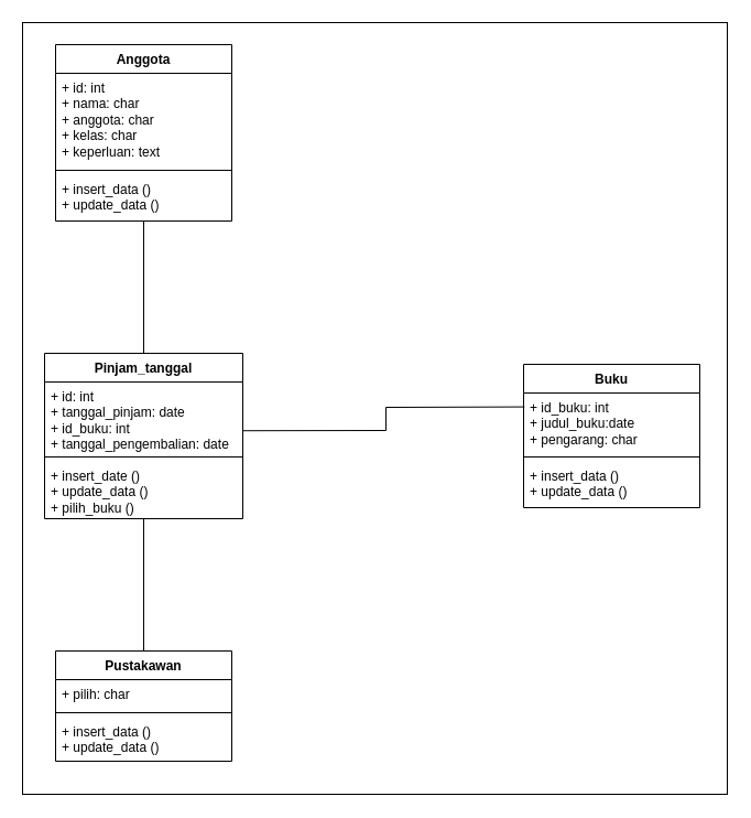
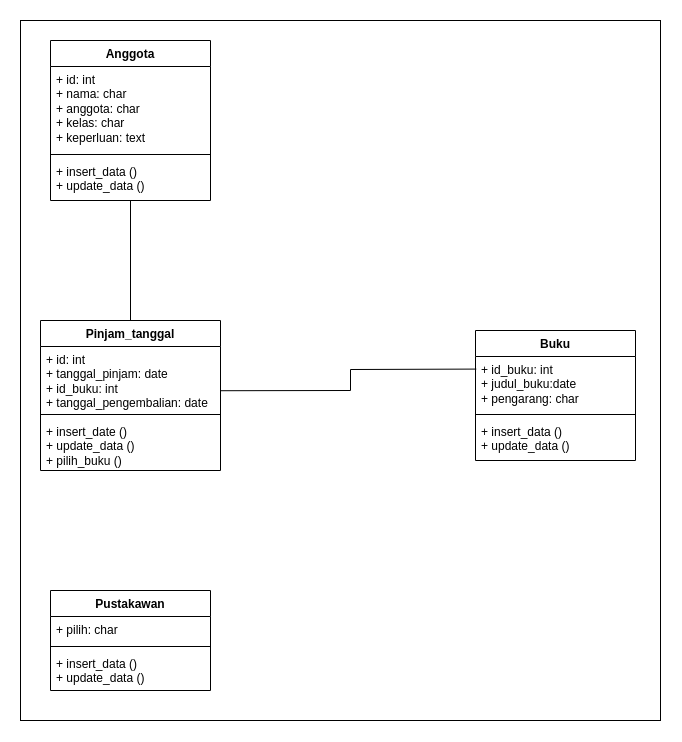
- <mxCell id="21" value="" style="endArrow=none;html=1;rounded=0;" edge="1" parent="1" source="11" target="6"><mxGeometry width="50" height="50" relative="1" as="geometry"><mxPoint x="290" y="610" as="sourcePoint" /><mxPoint x="340" y="560" as="targetPoint" /></mxGeometry></mxCell>
